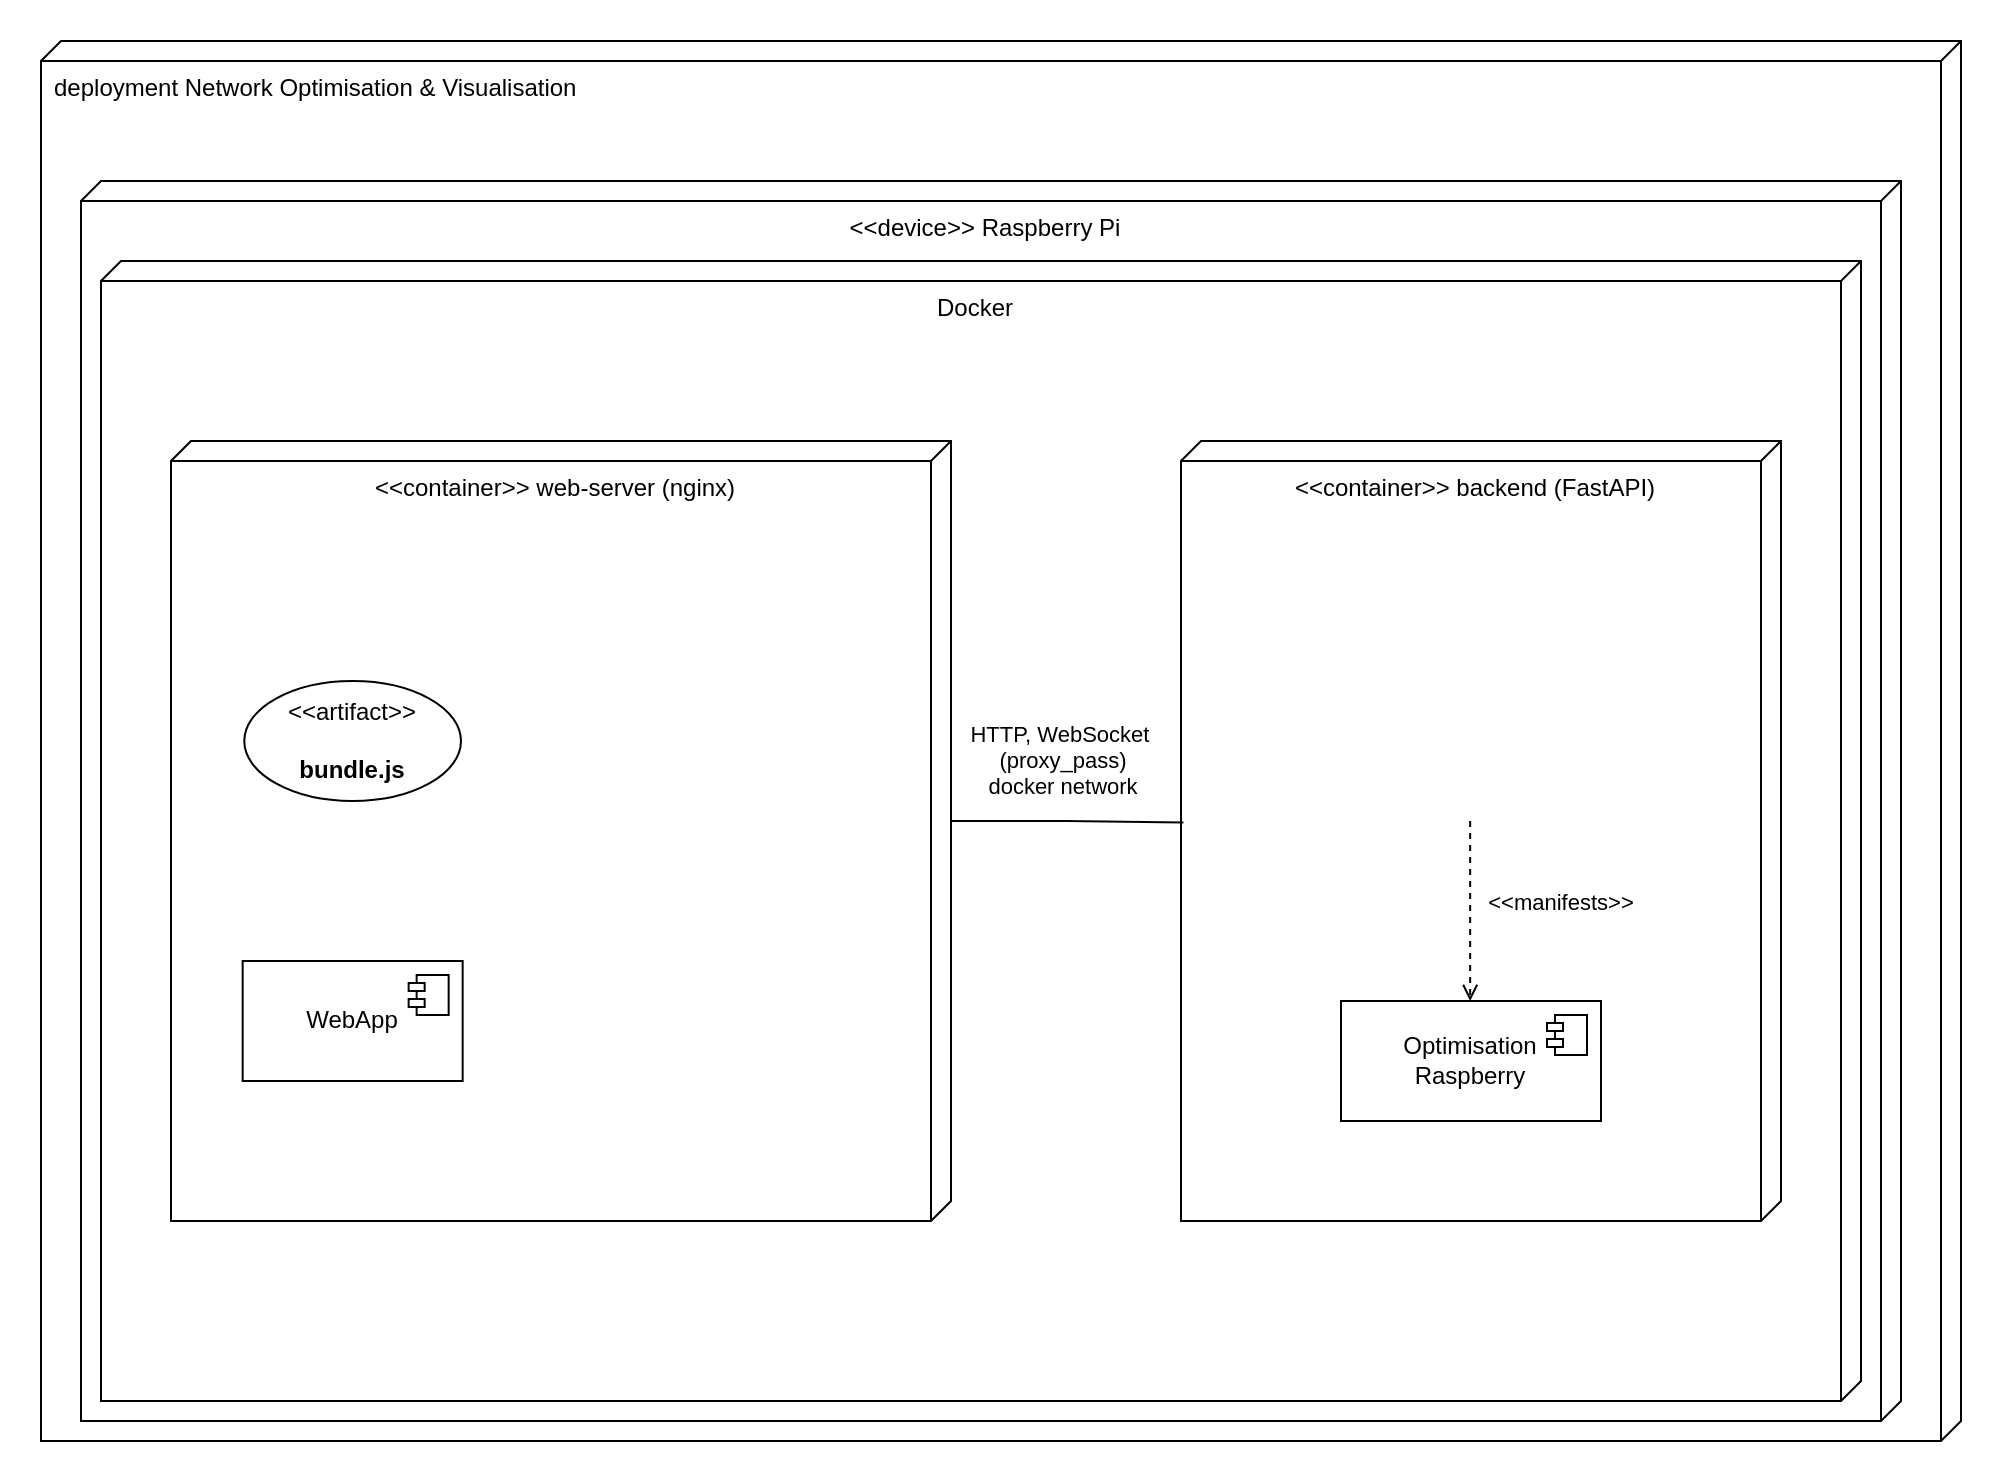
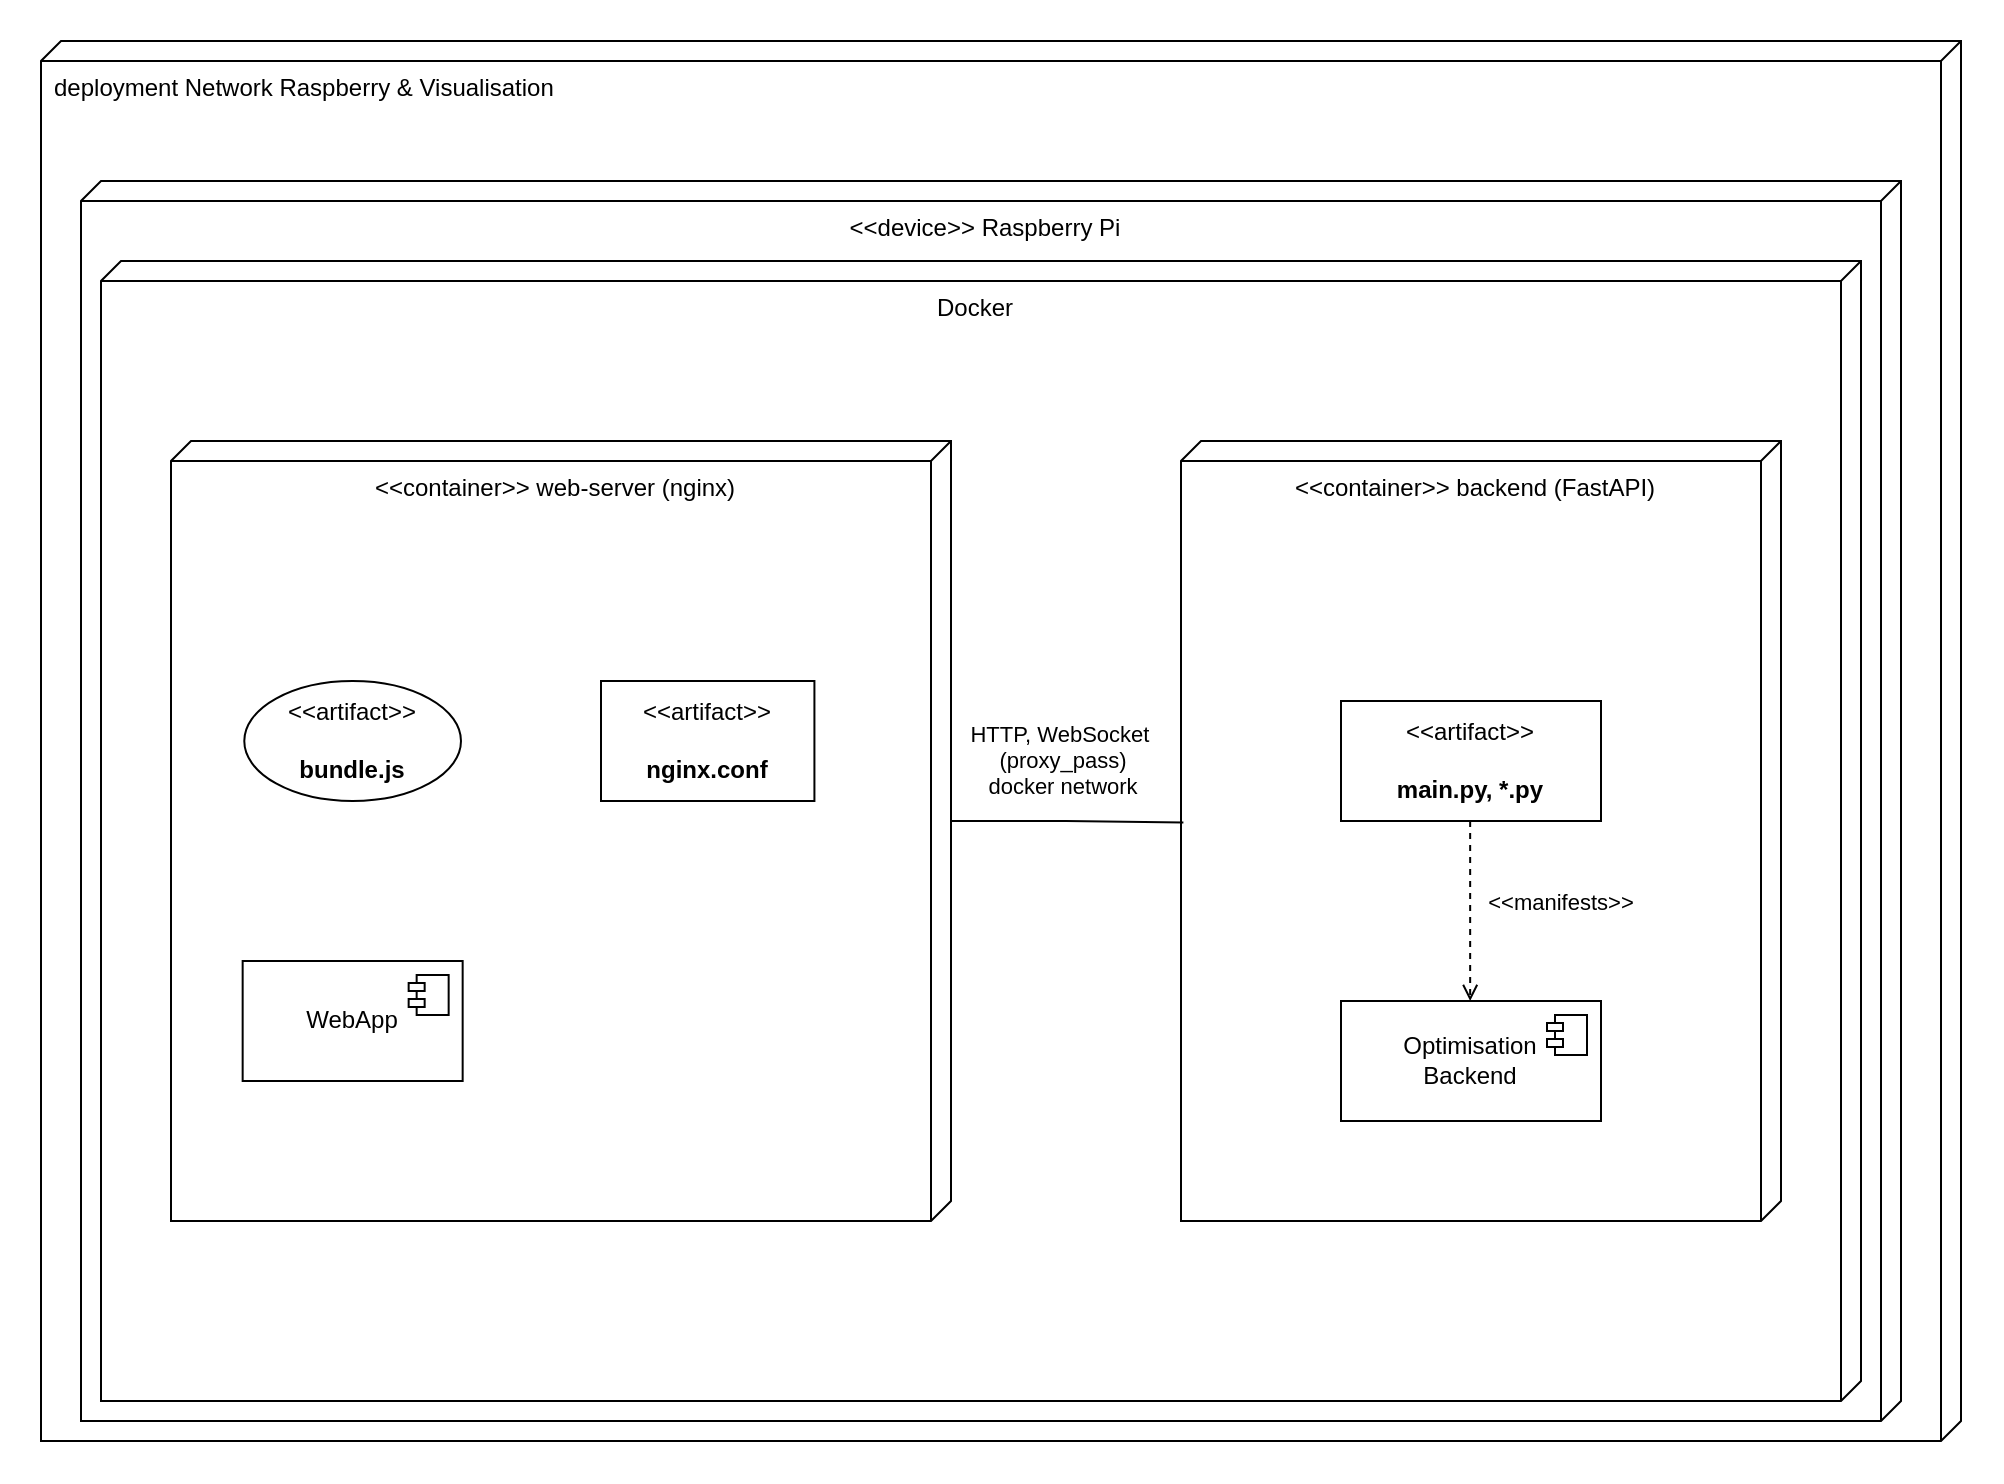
- <mxCell id="2" value="deployment Network Optimisation &amp;amp; Visualisation" style="verticalAlign=top;align=left;shape=cube;size=10;direction=south;fontStyle=0;html=1;boundedLbl=1;spacingLeft=5;whiteSpace=wrap;" parent="1" vertex="1"><mxGeometry x="20" y="20" width="960" height="700" as="geometry" /></mxCell>
+ <mxCell id="2" value="deployment Network Raspberry &amp;amp; Visualisation" style="verticalAlign=top;align=left;shape=cube;size=10;direction=south;fontStyle=0;html=1;boundedLbl=1;spacingLeft=5;whiteSpace=wrap;" parent="1" vertex="1"><mxGeometry x="20" y="20" width="960" height="700" as="geometry" /></mxCell>
+ <mxCell id="7" value="&amp;lt;&amp;lt;artifact&amp;gt;&amp;gt;&lt;br&gt;&lt;br&gt;&lt;b&gt;nginx.conf&lt;/b&gt;" style="html=1;align=center;verticalAlign=middle;dashed=0;whiteSpace=wrap;" parent="2" vertex="1"><mxGeometry x="280" y="320" width="106.71" height="60" as="geometry" /></mxCell>
+ <mxCell id="11" value="&amp;lt;&amp;lt;artifact&amp;gt;&amp;gt;&lt;br&gt;&lt;br&gt;&lt;b&gt;main.py,&amp;nbsp;&lt;/b&gt;&lt;b style=&quot;background-color: initial;&quot;&gt;*.py&lt;/b&gt;" style="html=1;align=center;verticalAlign=middle;dashed=0;whiteSpace=wrap;" parent="2" vertex="1"><mxGeometry x="650" y="330" width="130" height="60" as="geometry" /></mxCell>
- <mxCell id="12" value="Optimisation&lt;div&gt;Raspberry&lt;/div&gt;" style="html=1;dropTarget=0;whiteSpace=wrap;" parent="2" vertex="1"><mxGeometry x="650" y="480" width="130" height="60" as="geometry" /></mxCell>
+ <mxCell id="12" value="Optimisation&lt;div&gt;Backend&lt;/div&gt;" style="html=1;dropTarget=0;whiteSpace=wrap;" parent="2" vertex="1"><mxGeometry x="650" y="480" width="130" height="60" as="geometry" /></mxCell>
